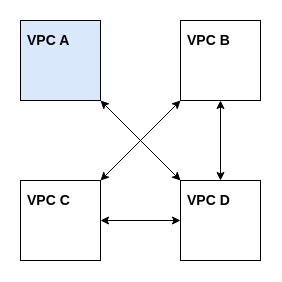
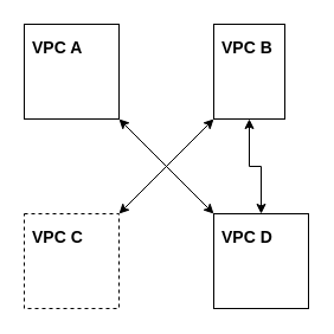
- <mxCell id="2" value="&lt;b&gt;VPC A&lt;/b&gt;" style="rounded=0;whiteSpace=wrap;html=1;fontSize=14;verticalAlign=top;align=left;spacing=7.874;fillColor=#dae8fc;" vertex="1" parent="1"><mxGeometry x="20" y="20" width="80" height="80" as="geometry" /></mxCell>
+ <mxCell id="2" value="&lt;b&gt;VPC A&lt;/b&gt;" style="rounded=0;whiteSpace=wrap;html=1;fontSize=14;verticalAlign=top;align=left;spacing=7.874;" vertex="1" parent="1"><mxGeometry x="20" y="20" width="80" height="80" as="geometry" /></mxCell>
- <mxCell id="3" value="&lt;b&gt;VPC B&lt;/b&gt;" style="rounded=0;whiteSpace=wrap;html=1;fontSize=14;verticalAlign=top;align=left;spacing=7.874;" vertex="1" parent="1"><mxGeometry x="180" y="20" width="80" height="80" as="geometry" /></mxCell>
+ <mxCell id="3" value="&lt;b&gt;VPC B&lt;/b&gt;" style="rounded=0;whiteSpace=wrap;html=1;fontSize=14;verticalAlign=top;align=left;spacing=7.874;" vertex="1" parent="1"><mxGeometry x="180" y="20" width="60" height="80" as="geometry" /></mxCell>
- <mxCell id="4" value="&lt;b&gt;VPC C&lt;/b&gt;" style="rounded=0;whiteSpace=wrap;html=1;fontSize=14;verticalAlign=top;align=left;spacing=7.874;" vertex="1" parent="1"><mxGeometry x="20" y="180" width="80" height="80" as="geometry" /></mxCell>
+ <mxCell id="4" value="&lt;b&gt;VPC C&lt;/b&gt;" style="rounded=0;whiteSpace=wrap;html=1;fontSize=14;verticalAlign=top;align=left;spacing=7.874;dashed=1;" vertex="1" parent="1"><mxGeometry x="20" y="180" width="80" height="80" as="geometry" /></mxCell>
- <mxCell id="7" value="" style="edgeStyle=orthogonalEdgeStyle;rounded=0;orthogonalLoop=1;jettySize=auto;html=1;startArrow=classic;startFill=1;entryX=1;entryY=0.5;entryDx=0;entryDy=0;exitX=0;exitY=0.5;exitDx=0;exitDy=0;" edge="1" parent="1" source="5" target="4"><mxGeometry relative="1" as="geometry"><mxPoint x="190" y="70" as="sourcePoint" /><mxPoint x="110" y="70" as="targetPoint" /></mxGeometry></mxCell>
